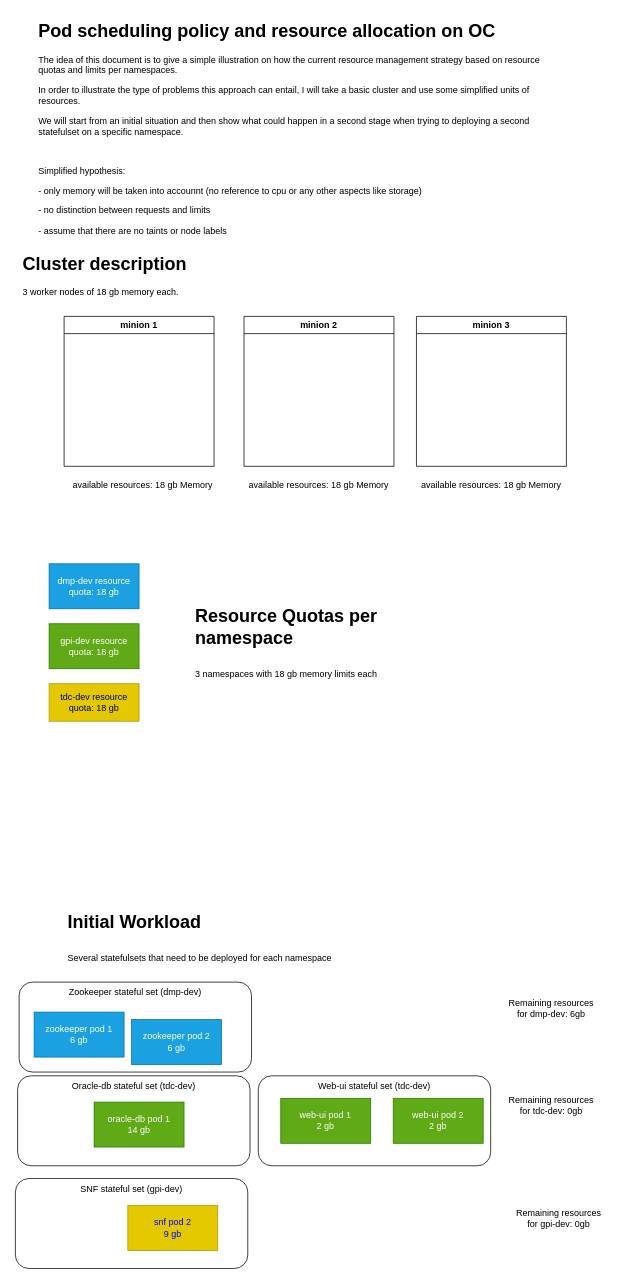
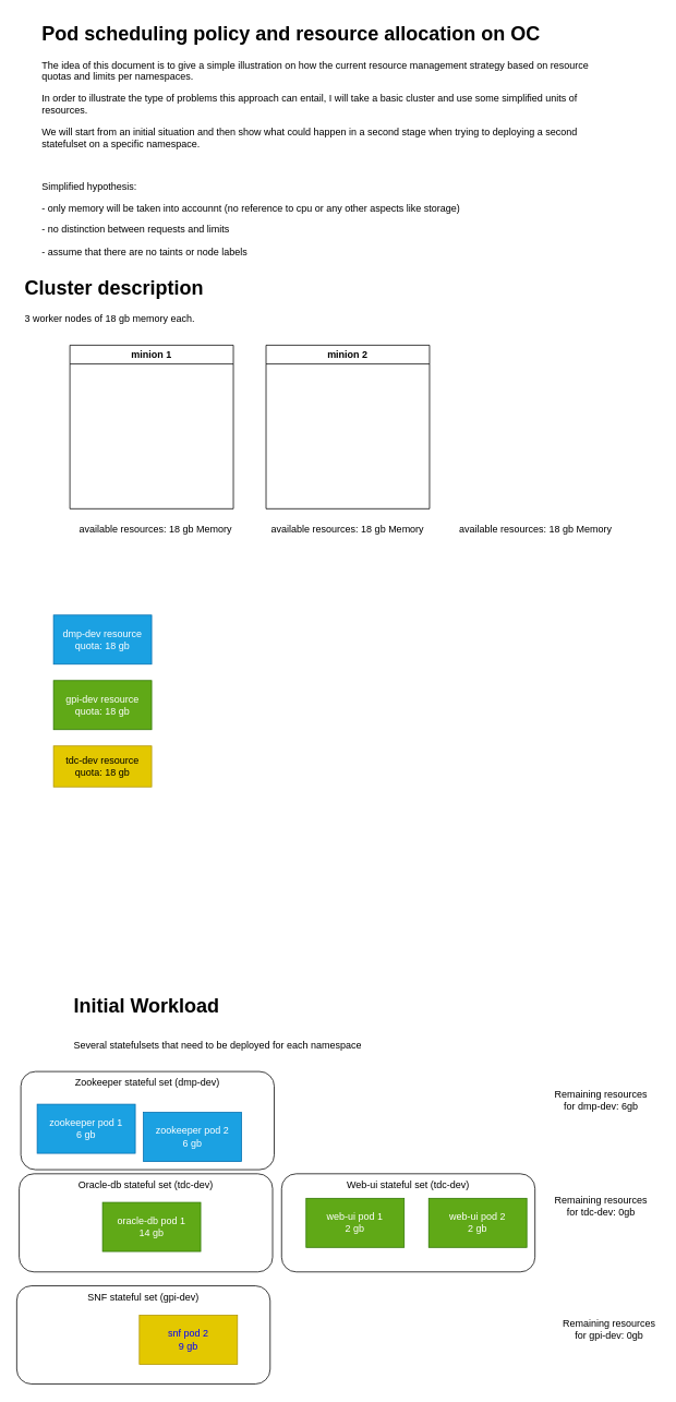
- <mxCell id="9" value="minion 3" style="swimlane;whiteSpace=wrap;html=1;" parent="1" vertex="1"><mxGeometry x="555" y="421" width="200" height="200" as="geometry" /></mxCell>
- <mxCell id="22" value="&lt;h1&gt;&lt;span style=&quot;background-color: initial;&quot;&gt;Resource Quotas per namespace&lt;/span&gt;&lt;/h1&gt;&lt;h1&gt;&lt;span style=&quot;background-color: initial; font-size: 12px; font-weight: normal;&quot;&gt;3 namespaces with 18 gb memory limits each&lt;/span&gt;&lt;br&gt;&lt;/h1&gt;" style="text;html=1;strokeColor=none;fillColor=none;spacing=5;spacingTop=-20;whiteSpace=wrap;overflow=hidden;rounded=0;" parent="1" vertex="1"><mxGeometry x="255" y="801" width="360" height="120" as="geometry" /></mxCell>
